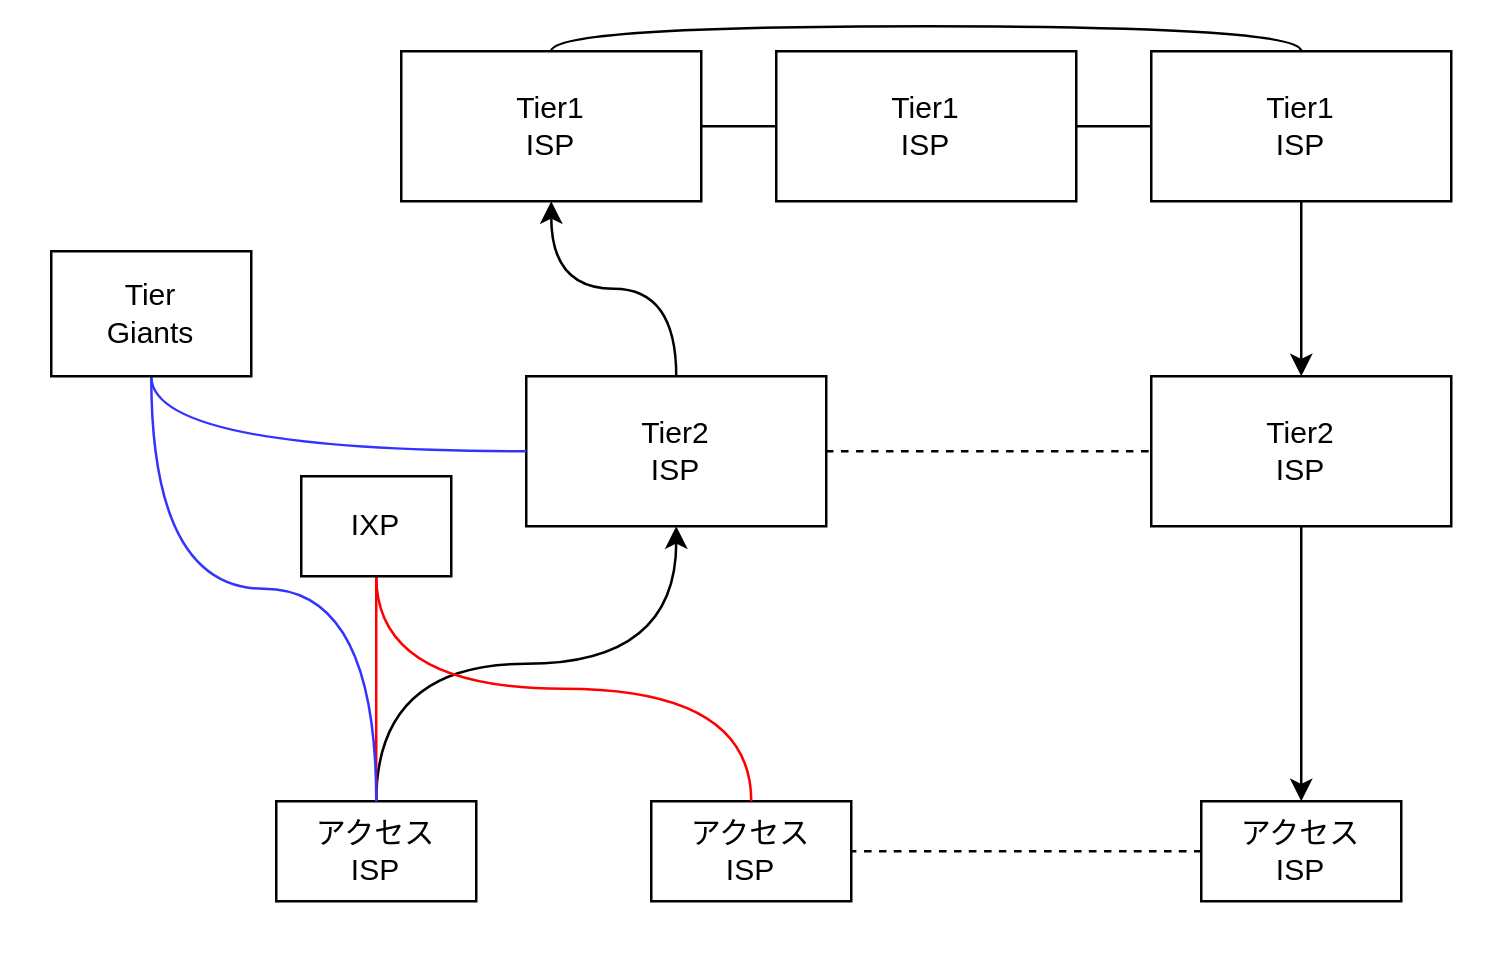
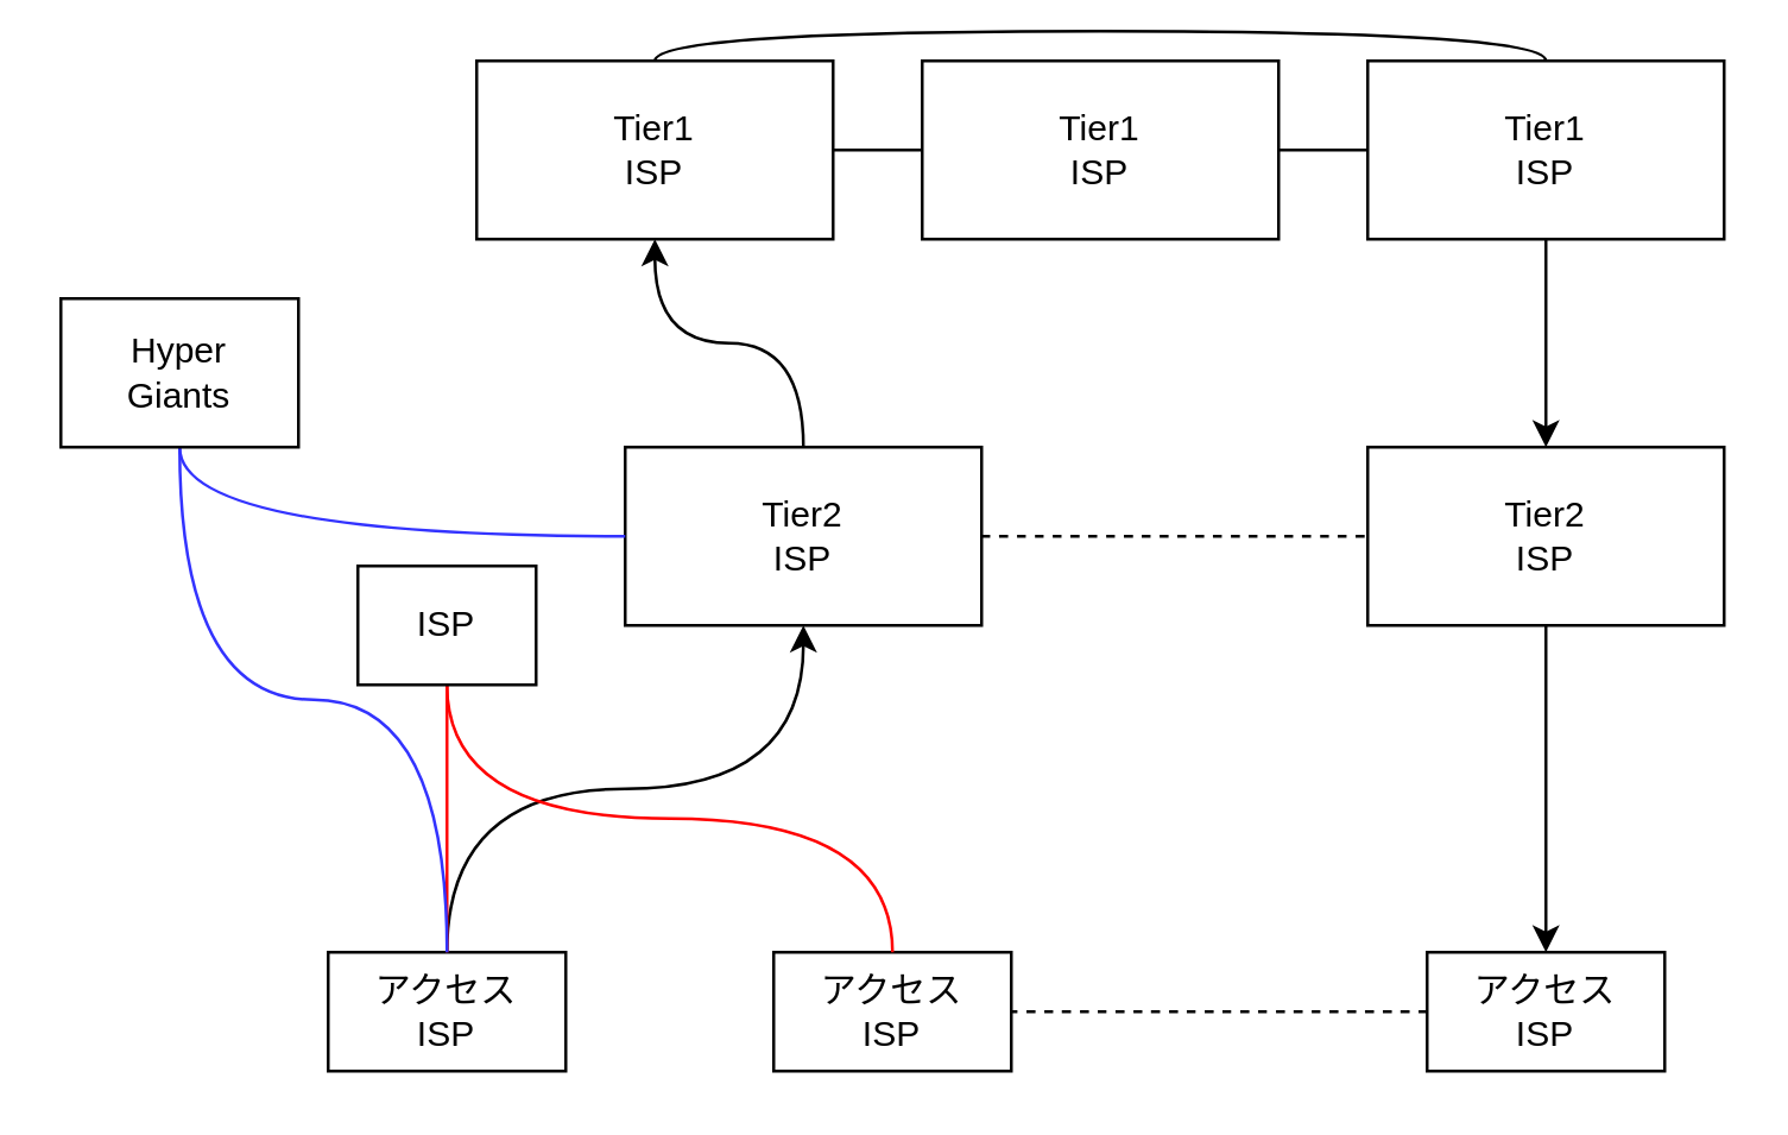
- <mxCell id="24" value="Tier&lt;br&gt;Giants" style="rounded=0;whiteSpace=wrap;html=1;" vertex="1" parent="1"><mxGeometry x="20" y="100" width="80" height="50" as="geometry" /></mxCell>
+ <mxCell id="24" value="Hyper&lt;br&gt;Giants" style="rounded=0;whiteSpace=wrap;html=1;" vertex="1" parent="1"><mxGeometry x="20" y="100" width="80" height="50" as="geometry" /></mxCell>
- <mxCell id="21" value="IXP" style="rounded=0;whiteSpace=wrap;html=1;" vertex="1" parent="1"><mxGeometry x="120" y="190" width="60" height="40" as="geometry" /></mxCell>
+ <mxCell id="21" value="ISP" style="rounded=0;whiteSpace=wrap;html=1;" vertex="1" parent="1"><mxGeometry x="120" y="190" width="60" height="40" as="geometry" /></mxCell>
